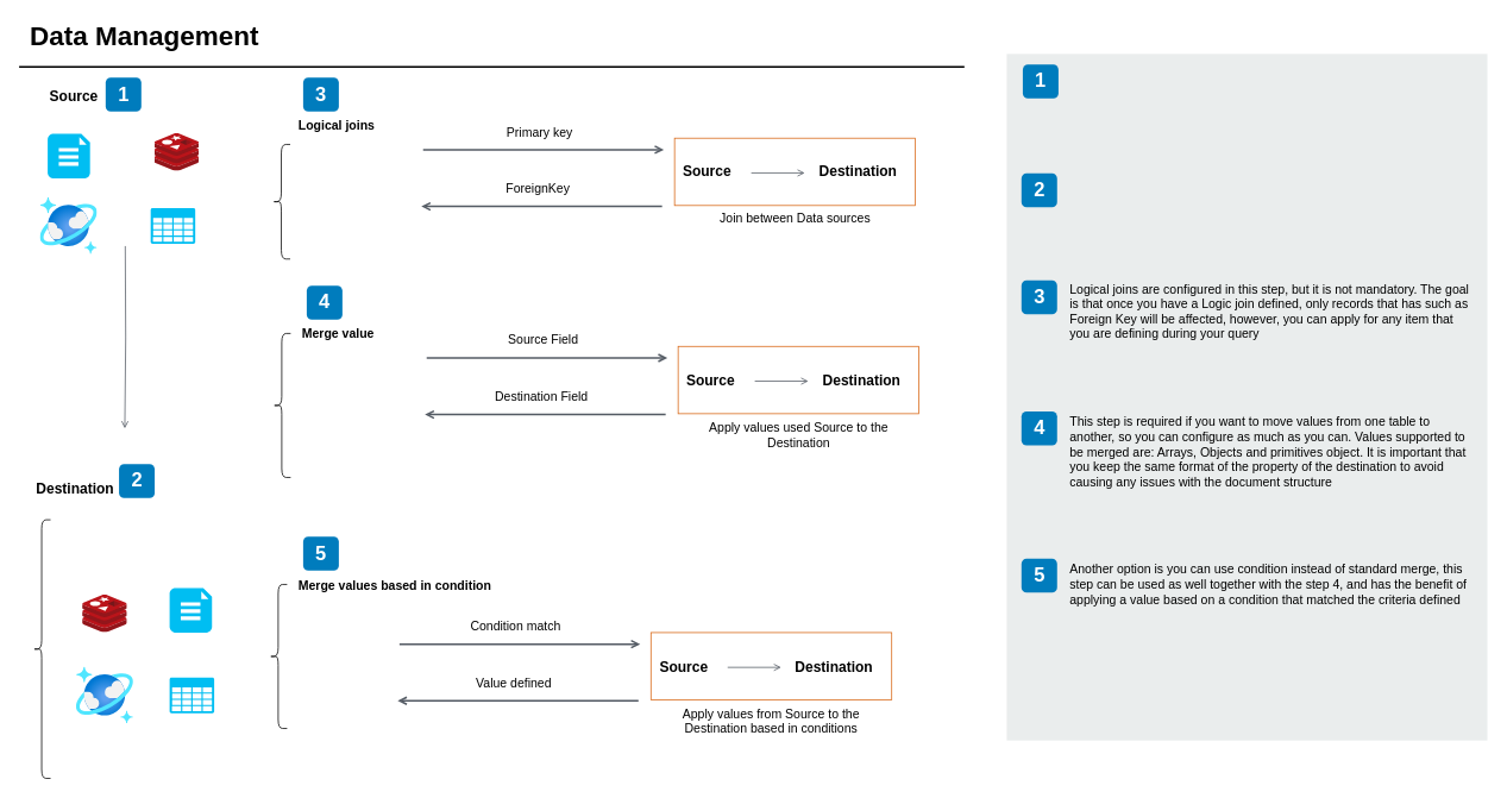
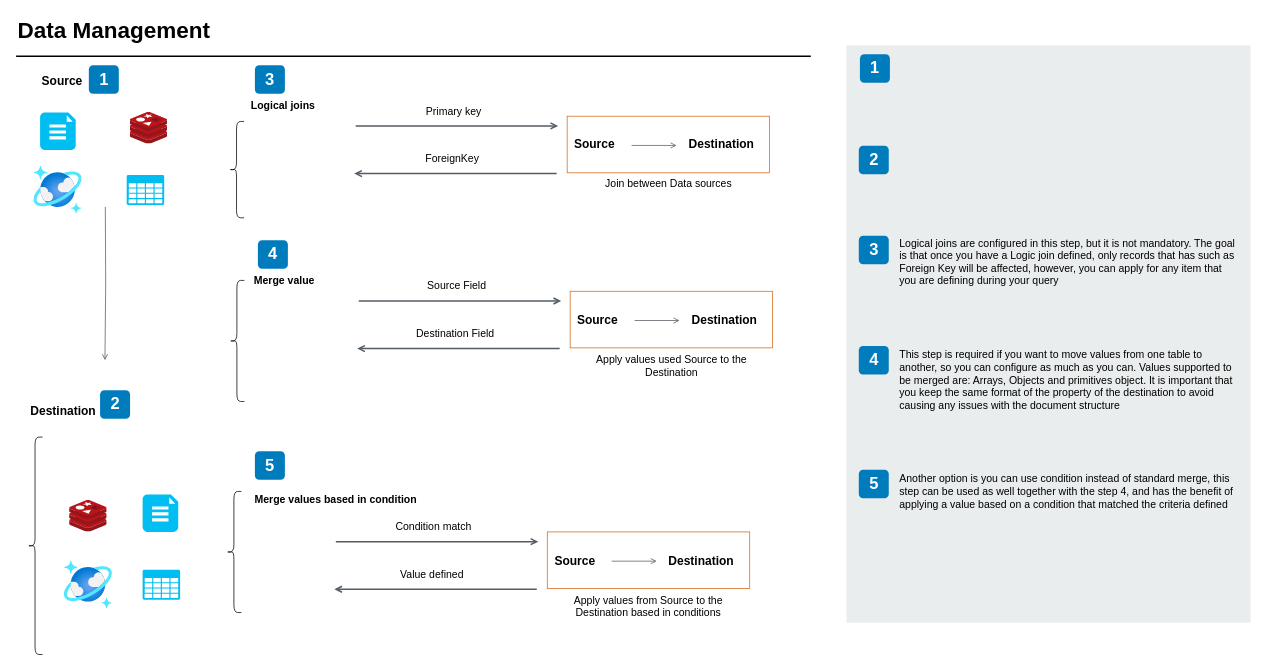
- <mxCell id="7" value="Data Management" style="text;html=1;resizable=0;points=[];autosize=1;align=left;verticalAlign=top;spacingTop=-4;fontSize=30;fontStyle=1" parent="1" vertex="1"><mxGeometry x="31" y="20" width="280" height="40" as="geometry" /></mxCell>
+ <mxCell id="7" value="Data Management" style="text;html=1;resizable=0;points=[];autosize=1;align=left;verticalAlign=top;spacingTop=-4;fontSize=30;fontStyle=1" parent="1" vertex="1"><mxGeometry x="21" y="20" width="280" height="40" as="geometry" /></mxCell>
- <mxCell id="47" value="&lt;span&gt;Merge values based in condition&lt;/span&gt;" style="text;html=1;resizable=0;points=[];autosize=1;align=left;verticalAlign=top;spacingTop=-4;fontSize=14;fontStyle=1" vertex="1" parent="1"><mxGeometry x="331.5" y="644.5" width="240" height="20" as="geometry" /></mxCell>
+ <mxCell id="47" value="&lt;span&gt;Merge values based in condition&lt;/span&gt;" style="text;html=1;resizable=0;points=[];autosize=1;align=left;verticalAlign=top;spacingTop=-4;fontSize=14;fontStyle=1" vertex="1" parent="1"><mxGeometry x="336.5" y="654.5" width="240" height="20" as="geometry" /></mxCell>
